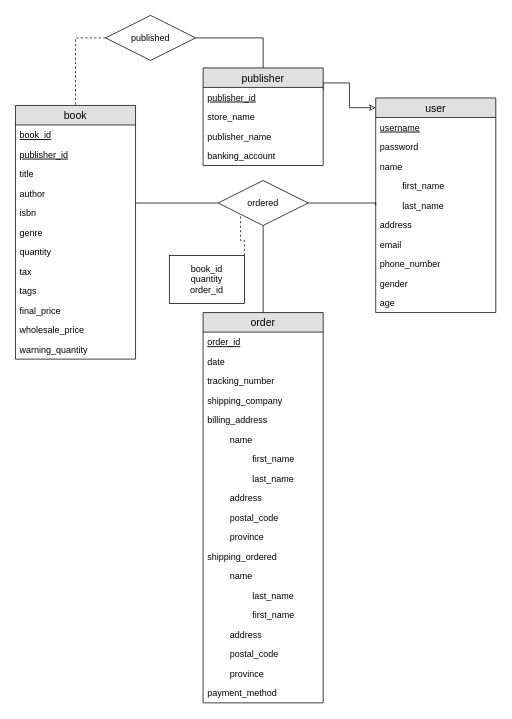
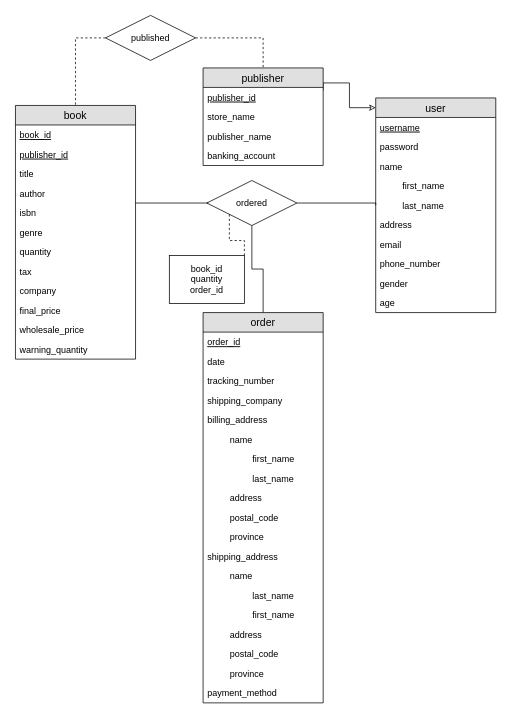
- <mxCell id="71" style="edgeStyle=orthogonalEdgeStyle;rounded=0;orthogonalLoop=1;jettySize=auto;html=1;exitX=1;exitY=0.5;exitDx=0;exitDy=0;endArrow=none;endFill=0;" edge="1" parent="1" source="72" target="29"><mxGeometry relative="1" as="geometry" /></mxCell>
+ <mxCell id="71" style="edgeStyle=orthogonalEdgeStyle;rounded=0;orthogonalLoop=1;jettySize=auto;html=1;exitX=1;exitY=0.5;exitDx=0;exitDy=0;endArrow=none;endFill=0;dashed=1;" edge="1" parent="1" source="72" target="29"><mxGeometry relative="1" as="geometry" /></mxCell>
- <mxCell id="68" value="ordered" style="shape=rhombus;perimeter=rhombusPerimeter;whiteSpace=wrap;html=1;align=center;strokeColor=#000000;" vertex="1" parent="1"><mxGeometry x="290" y="240" width="120" height="60" as="geometry" /></mxCell>
+ <mxCell id="68" value="ordered" style="shape=rhombus;perimeter=rhombusPerimeter;whiteSpace=wrap;html=1;align=center;strokeColor=#000000;" vertex="1" parent="1"><mxGeometry x="275" y="240" width="120" height="60" as="geometry" /></mxCell>
- <mxCell id="11" value="tags" style="text;strokeColor=none;fillColor=none;spacingLeft=4;spacingRight=4;overflow=hidden;rotatable=0;points=[[0,0.5],[1,0.5]];portConstraint=eastwest;fontSize=12;" vertex="1" parent="2"><mxGeometry y="234" width="160" height="26" as="geometry" /></mxCell>
+ <mxCell id="11" value="company" style="text;strokeColor=none;fillColor=none;spacingLeft=4;spacingRight=4;overflow=hidden;rotatable=0;points=[[0,0.5],[1,0.5]];portConstraint=eastwest;fontSize=12;" vertex="1" parent="2"><mxGeometry y="234" width="160" height="26" as="geometry" /></mxCell>
- <mxCell id="53" value="shipping_ordered" style="text;strokeColor=none;fillColor=none;spacingLeft=4;spacingRight=4;overflow=hidden;rotatable=0;points=[[0,0.5],[1,0.5]];portConstraint=eastwest;fontSize=12;" vertex="1" parent="35"><mxGeometry y="312" width="160" height="26" as="geometry" /></mxCell>
+ <mxCell id="53" value="shipping_address" style="text;strokeColor=none;fillColor=none;spacingLeft=4;spacingRight=4;overflow=hidden;rotatable=0;points=[[0,0.5],[1,0.5]];portConstraint=eastwest;fontSize=12;" vertex="1" parent="35"><mxGeometry y="312" width="160" height="26" as="geometry" /></mxCell>
